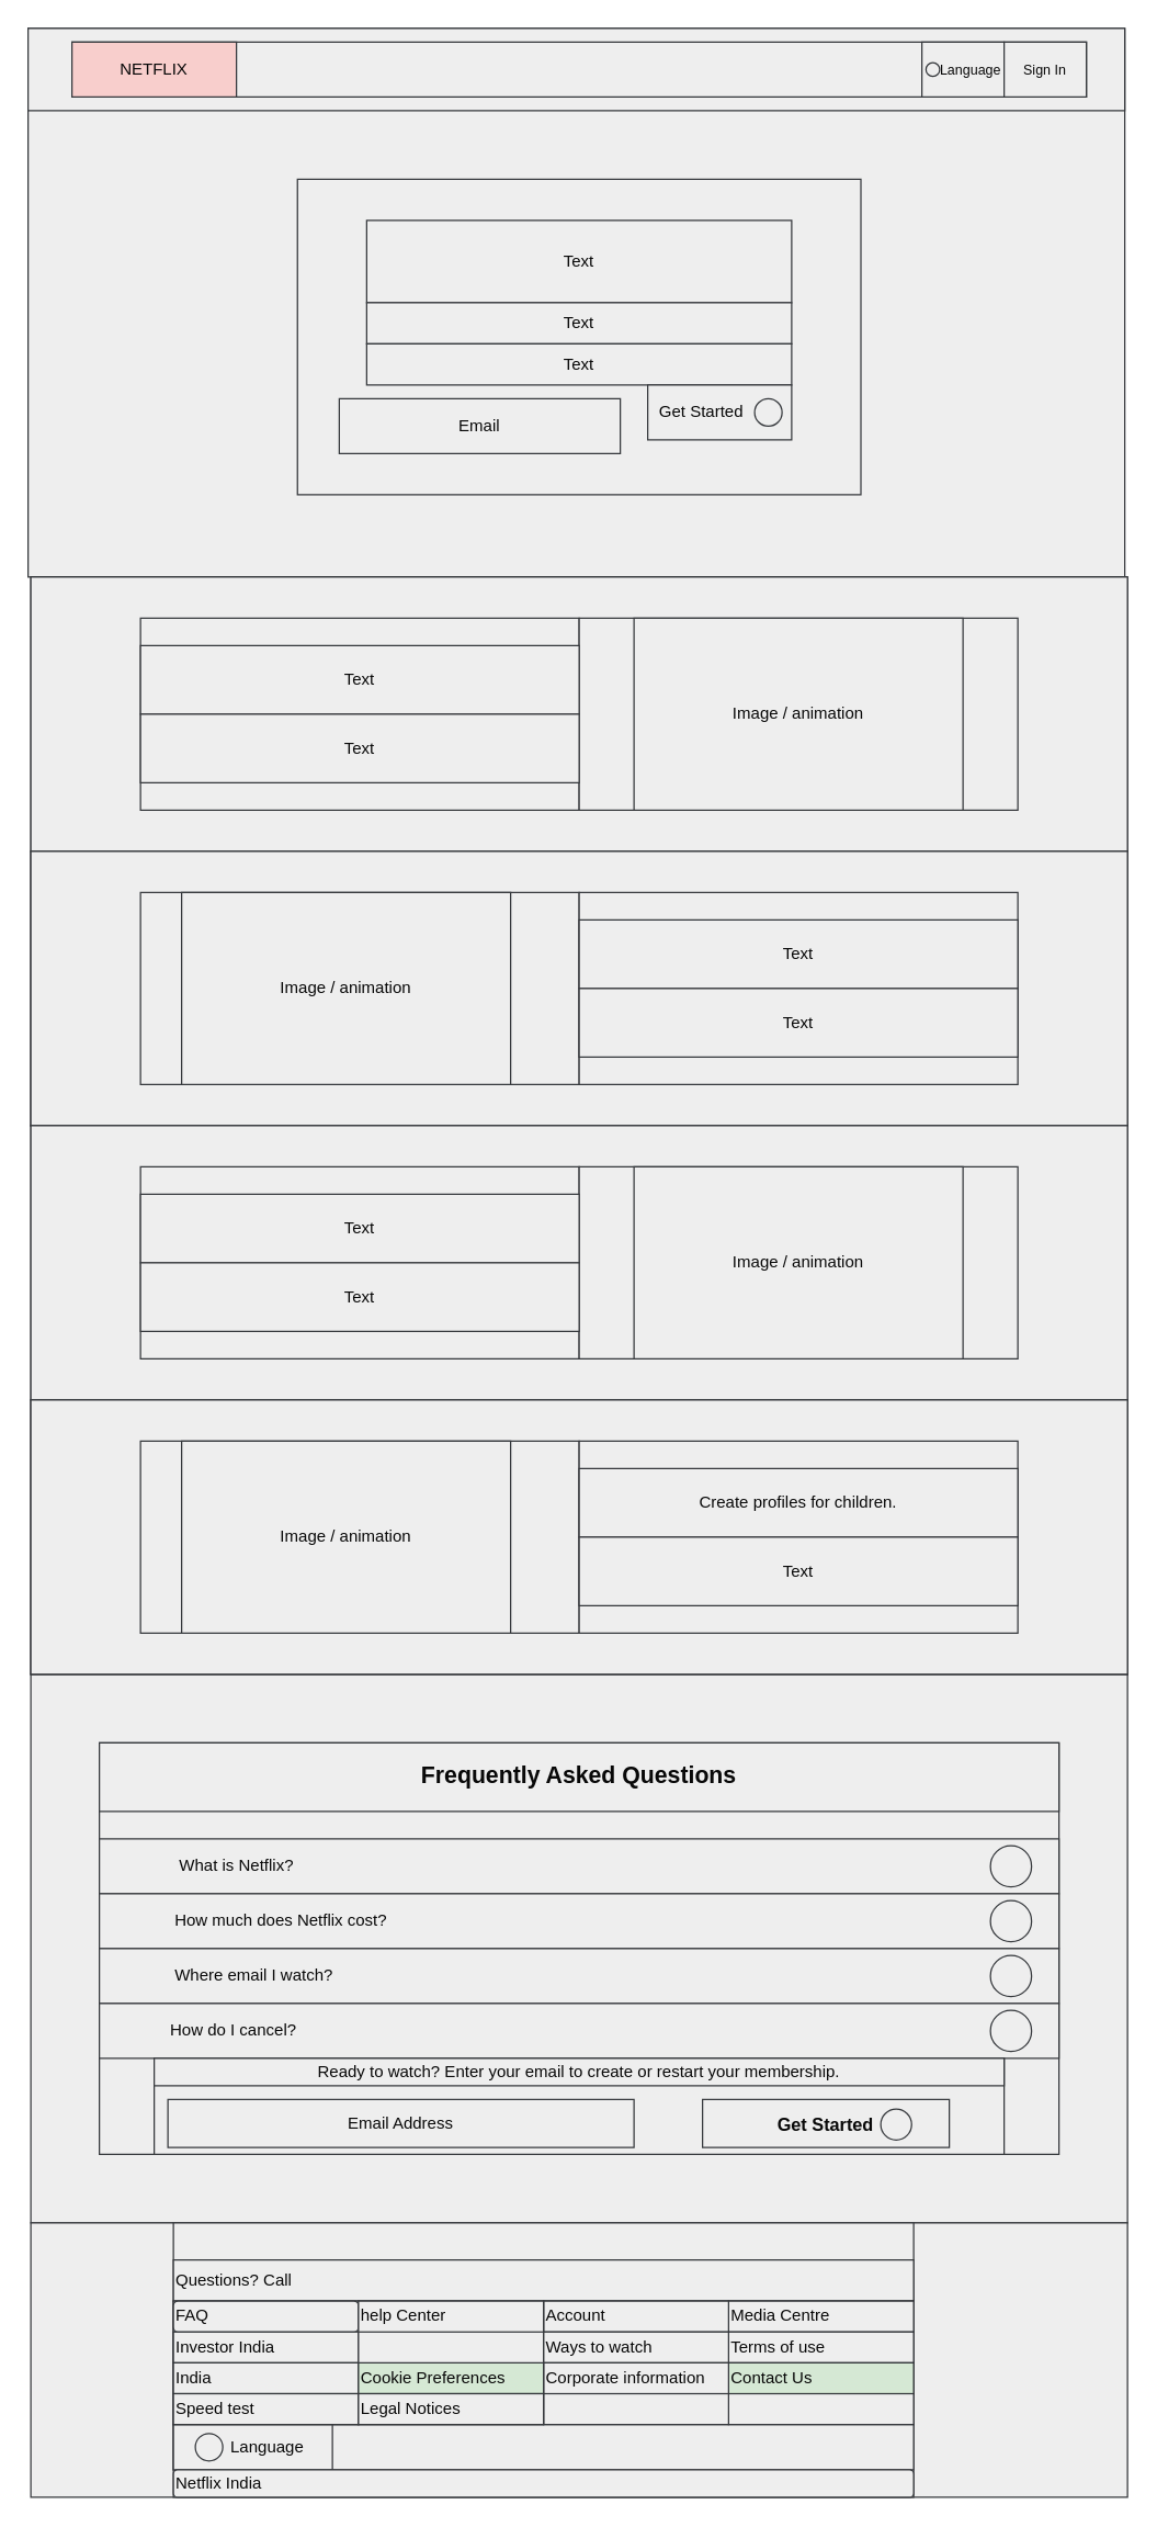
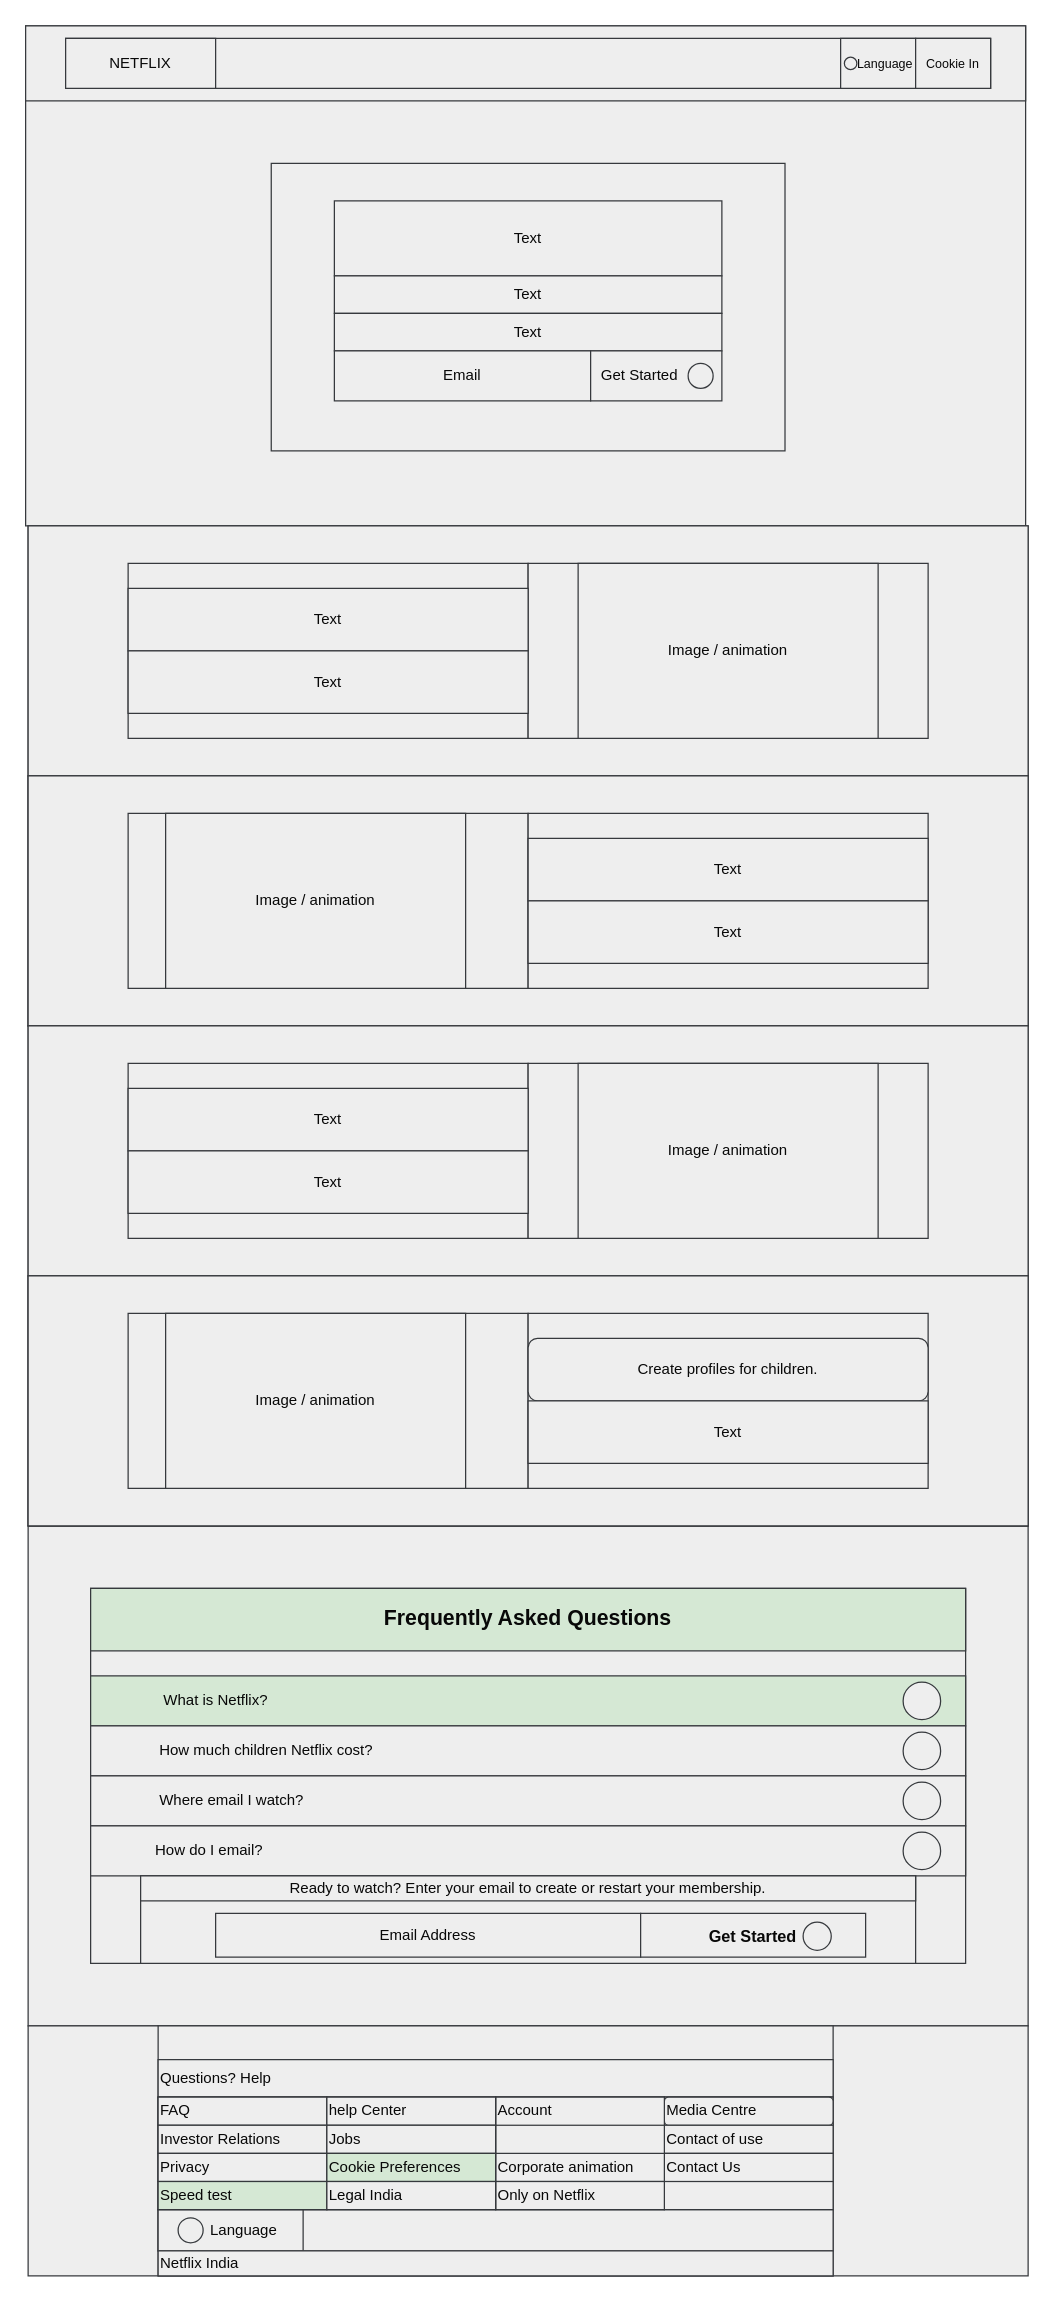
- <mxCell id="5" value="NETFLIX" style="rounded=0;whiteSpace=wrap;html=1;fillColor=#f8cecc;strokeColor=#36393d;fontColor=#080808;" parent="1" vertex="1"><mxGeometry x="52" y="30" width="120" height="40" as="geometry" /></mxCell>
+ <mxCell id="5" value="NETFLIX" style="rounded=0;whiteSpace=wrap;html=1;fillColor=#eeeeee;strokeColor=#36393d;fontColor=#080808;" parent="1" vertex="1"><mxGeometry x="52" y="30" width="120" height="40" as="geometry" /></mxCell>
- <mxCell id="7" value="Sign In" style="rounded=0;whiteSpace=wrap;html=1;fontSize=10;fillColor=#eeeeee;strokeColor=#36393d;fontColor=#080808;" parent="1" vertex="1"><mxGeometry x="732" y="30" width="60" height="40" as="geometry" /></mxCell>
+ <mxCell id="7" value="Cookie In" style="rounded=0;whiteSpace=wrap;html=1;fontSize=10;fillColor=#eeeeee;strokeColor=#36393d;fontColor=#080808;" parent="1" vertex="1"><mxGeometry x="732" y="30" width="60" height="40" as="geometry" /></mxCell>
- <mxCell id="12" value="Email" style="rounded=0;whiteSpace=wrap;html=1;fillColor=#eeeeee;strokeColor=#36393d;fontColor=#080808;" parent="1" vertex="1"><mxGeometry x="247" y="290" width="205" height="40" as="geometry" /></mxCell>
+ <mxCell id="12" value="Email" style="rounded=0;whiteSpace=wrap;html=1;fillColor=#eeeeee;strokeColor=#36393d;fontColor=#080808;" parent="1" vertex="1"><mxGeometry x="267" y="280" width="205" height="40" as="geometry" /></mxCell>
- <mxCell id="51" value="Create profiles for children." style="rounded=0;whiteSpace=wrap;html=1;fillColor=#eeeeee;strokeColor=#36393d;fontColor=#080808;" parent="47" vertex="1"><mxGeometry x="400" y="50" width="320" height="50" as="geometry" /></mxCell>
+ <mxCell id="51" value="Create profiles for children." style="whiteSpace=wrap;html=1;fillColor=#eeeeee;strokeColor=#36393d;fontColor=#080808;rounded=1;" parent="47" vertex="1"><mxGeometry x="400" y="50" width="320" height="50" as="geometry" /></mxCell>
- <mxCell id="17" value="Frequently Asked Questions" style="rounded=0;whiteSpace=wrap;html=1;fontStyle=1;fontSize=17;fillColor=#eeeeee;strokeColor=#36393d;fontColor=#080808;" parent="1" vertex="1"><mxGeometry x="72" y="1270" width="700" height="50" as="geometry" /></mxCell>
+ <mxCell id="17" value="Frequently Asked Questions" style="rounded=0;whiteSpace=wrap;html=1;fontStyle=1;fontSize=17;fillColor=#d5e8d4;strokeColor=#36393d;fontColor=#080808;" parent="1" vertex="1"><mxGeometry x="72" y="1270" width="700" height="50" as="geometry" /></mxCell>
- <mxCell id="18" value="&amp;nbsp; &amp;nbsp; &amp;nbsp; &amp;nbsp; &amp;nbsp; &amp;nbsp; &amp;nbsp; &amp;nbsp; &amp;nbsp;What is Netflix?" style="rounded=0;whiteSpace=wrap;html=1;align=left;fillColor=#eeeeee;strokeColor=#36393d;fontColor=#080808;" parent="1" vertex="1"><mxGeometry x="72" y="1340" width="700" height="40" as="geometry" /></mxCell>
+ <mxCell id="18" value="&amp;nbsp; &amp;nbsp; &amp;nbsp; &amp;nbsp; &amp;nbsp; &amp;nbsp; &amp;nbsp; &amp;nbsp; &amp;nbsp;What is Netflix?" style="rounded=0;whiteSpace=wrap;html=1;align=left;fillColor=#d5e8d4;strokeColor=#36393d;fontColor=#080808;" parent="1" vertex="1"><mxGeometry x="72" y="1340" width="700" height="40" as="geometry" /></mxCell>
- <mxCell id="19" value="&amp;nbsp; &amp;nbsp; &amp;nbsp; &amp;nbsp; &amp;nbsp; &amp;nbsp; &amp;nbsp; &amp;nbsp; How much does Netflix cost?" style="rounded=0;whiteSpace=wrap;html=1;align=left;fillColor=#eeeeee;strokeColor=#36393d;fontColor=#080808;" parent="1" vertex="1"><mxGeometry x="72" y="1380" width="700" height="40" as="geometry" /></mxCell>
+ <mxCell id="19" value="&amp;nbsp; &amp;nbsp; &amp;nbsp; &amp;nbsp; &amp;nbsp; &amp;nbsp; &amp;nbsp; &amp;nbsp; How much children Netflix cost?" style="rounded=0;whiteSpace=wrap;html=1;align=left;fillColor=#eeeeee;strokeColor=#36393d;fontColor=#080808;" parent="1" vertex="1"><mxGeometry x="72" y="1380" width="700" height="40" as="geometry" /></mxCell>
- <mxCell id="21" value="&amp;nbsp; &amp;nbsp; &amp;nbsp; &amp;nbsp; &amp;nbsp; &amp;nbsp; &amp;nbsp; &amp;nbsp;How do I cancel?&amp;nbsp;" style="rounded=0;whiteSpace=wrap;html=1;align=left;fillColor=#eeeeee;strokeColor=#36393d;fontColor=#080808;" parent="1" vertex="1"><mxGeometry x="72" y="1460" width="700" height="40" as="geometry" /></mxCell>
+ <mxCell id="21" value="&amp;nbsp; &amp;nbsp; &amp;nbsp; &amp;nbsp; &amp;nbsp; &amp;nbsp; &amp;nbsp; &amp;nbsp;How do I email?&amp;nbsp;" style="rounded=0;whiteSpace=wrap;html=1;align=left;fillColor=#eeeeee;strokeColor=#36393d;fontColor=#080808;" parent="1" vertex="1"><mxGeometry x="72" y="1460" width="700" height="40" as="geometry" /></mxCell>
- <mxCell id="24" value="Email Address" style="rounded=0;whiteSpace=wrap;html=1;fillColor=#eeeeee;strokeColor=#36393d;fontColor=#080808;" parent="1" vertex="1"><mxGeometry x="122" y="1530" width="340" height="35" as="geometry" /></mxCell>
+ <mxCell id="24" value="Email Address" style="rounded=0;whiteSpace=wrap;html=1;fillColor=#eeeeee;strokeColor=#36393d;fontColor=#080808;" parent="1" vertex="1"><mxGeometry x="172" y="1530" width="340" height="35" as="geometry" /></mxCell>
- <mxCell id="55" value="Questions? Call" style="rounded=0;whiteSpace=wrap;html=1;align=left;fillColor=#eeeeee;strokeColor=#36393d;fontColor=#080808;" parent="1" vertex="1"><mxGeometry x="126" y="1647" width="540" height="30" as="geometry" /></mxCell>
+ <mxCell id="55" value="Questions? Help" style="rounded=0;whiteSpace=wrap;html=1;align=left;fillColor=#eeeeee;strokeColor=#36393d;fontColor=#080808;" parent="1" vertex="1"><mxGeometry x="126" y="1647" width="540" height="30" as="geometry" /></mxCell>
- <mxCell id="61" value="FAQ" style="whiteSpace=wrap;html=1;align=left;fillColor=#eeeeee;strokeColor=#36393d;fontColor=#080808;rounded=1;" parent="60" vertex="1"><mxGeometry width="135" height="22.5" as="geometry" /></mxCell>
+ <mxCell id="61" value="FAQ" style="rounded=0;whiteSpace=wrap;html=1;align=left;fillColor=#eeeeee;strokeColor=#36393d;fontColor=#080808;" parent="60" vertex="1"><mxGeometry width="135" height="22.5" as="geometry" /></mxCell>
- <mxCell id="66" value="Media Centre" style="rounded=0;whiteSpace=wrap;html=1;align=left;fillColor=#eeeeee;strokeColor=#36393d;fontColor=#080808;" parent="65" vertex="1"><mxGeometry width="135" height="22.5" as="geometry" /></mxCell>
+ <mxCell id="66" value="Media Centre" style="whiteSpace=wrap;html=1;align=left;fillColor=#eeeeee;strokeColor=#36393d;fontColor=#080808;rounded=1;" parent="65" vertex="1"><mxGeometry width="135" height="22.5" as="geometry" /></mxCell>
- <mxCell id="62" value="Investor India" style="rounded=0;whiteSpace=wrap;html=1;align=left;fillColor=#eeeeee;strokeColor=#36393d;fontColor=#080808;" parent="60" vertex="1"><mxGeometry y="22.5" width="135" height="22.5" as="geometry" /></mxCell>
+ <mxCell id="62" value="Investor Relations" style="rounded=0;whiteSpace=wrap;html=1;align=left;fillColor=#eeeeee;strokeColor=#36393d;fontColor=#080808;" parent="60" vertex="1"><mxGeometry y="22.5" width="135" height="22.5" as="geometry" /></mxCell>
+ <mxCell id="76" value="Jobs" style="rounded=0;whiteSpace=wrap;html=1;align=left;fillColor=#eeeeee;strokeColor=#36393d;fontColor=#080808;" parent="74" vertex="1"><mxGeometry y="22.5" width="135" height="22.5" as="geometry" /></mxCell>
- <mxCell id="71" value="Ways to watch" style="rounded=0;whiteSpace=wrap;html=1;align=left;fillColor=#eeeeee;strokeColor=#36393d;fontColor=#080808;" parent="69" vertex="1"><mxGeometry y="22.5" width="135" height="22.5" as="geometry" /></mxCell>
- <mxCell id="67" value="Terms of use" style="rounded=0;whiteSpace=wrap;html=1;align=left;fillColor=#eeeeee;strokeColor=#36393d;fontColor=#080808;" parent="65" vertex="1"><mxGeometry y="22.5" width="135" height="22.5" as="geometry" /></mxCell>
+ <mxCell id="67" value="Contact of use" style="rounded=0;whiteSpace=wrap;html=1;align=left;fillColor=#eeeeee;strokeColor=#36393d;fontColor=#080808;" parent="65" vertex="1"><mxGeometry y="22.5" width="135" height="22.5" as="geometry" /></mxCell>
- <mxCell id="63" value="India" style="rounded=0;whiteSpace=wrap;html=1;align=left;fillColor=#eeeeee;strokeColor=#36393d;fontColor=#080808;" parent="60" vertex="1"><mxGeometry y="45" width="135" height="22.5" as="geometry" /></mxCell>
+ <mxCell id="63" value="Privacy" style="rounded=0;whiteSpace=wrap;html=1;align=left;fillColor=#eeeeee;strokeColor=#36393d;fontColor=#080808;" parent="60" vertex="1"><mxGeometry y="45" width="135" height="22.5" as="geometry" /></mxCell>
- <mxCell id="72" value="Corporate information" style="rounded=0;whiteSpace=wrap;html=1;align=left;fillColor=#eeeeee;strokeColor=#36393d;fontColor=#080808;" parent="69" vertex="1"><mxGeometry y="45" width="135" height="22.5" as="geometry" /></mxCell>
+ <mxCell id="72" value="Corporate animation" style="rounded=0;whiteSpace=wrap;html=1;align=left;fillColor=#eeeeee;strokeColor=#36393d;fontColor=#080808;" parent="69" vertex="1"><mxGeometry y="45" width="135" height="22.5" as="geometry" /></mxCell>
- <mxCell id="68" value="Contact Us" style="rounded=0;whiteSpace=wrap;html=1;align=left;fillColor=#d5e8d4;strokeColor=#36393d;fontColor=#080808;" parent="65" vertex="1"><mxGeometry y="45" width="135" height="22.5" as="geometry" /></mxCell>
+ <mxCell id="68" value="Contact Us" style="rounded=0;whiteSpace=wrap;html=1;align=left;fillColor=#eeeeee;strokeColor=#36393d;fontColor=#080808;" parent="65" vertex="1"><mxGeometry y="45" width="135" height="22.5" as="geometry" /></mxCell>
- <mxCell id="64" value="Speed test" style="rounded=0;whiteSpace=wrap;html=1;align=left;fillColor=#eeeeee;strokeColor=#36393d;fontColor=#080808;" parent="60" vertex="1"><mxGeometry y="67.5" width="135" height="22.5" as="geometry" /></mxCell>
+ <mxCell id="64" value="Speed test" style="rounded=0;whiteSpace=wrap;html=1;align=left;fillColor=#d5e8d4;strokeColor=#36393d;fontColor=#080808;" parent="60" vertex="1"><mxGeometry y="67.5" width="135" height="22.5" as="geometry" /></mxCell>
+ <mxCell id="73" value="Only on Netflix" style="rounded=0;whiteSpace=wrap;html=1;align=left;fillColor=#eeeeee;strokeColor=#36393d;fontColor=#080808;" parent="69" vertex="1"><mxGeometry y="67.5" width="135" height="22.5" as="geometry" /></mxCell>
- <mxCell id="78" value="Legal Notices" style="rounded=0;whiteSpace=wrap;html=1;align=left;fillColor=#eeeeee;strokeColor=#36393d;fontColor=#080808;" parent="74" vertex="1"><mxGeometry y="67.5" width="135" height="22.5" as="geometry" /></mxCell>
+ <mxCell id="78" value="Legal India" style="rounded=0;whiteSpace=wrap;html=1;align=left;fillColor=#eeeeee;strokeColor=#36393d;fontColor=#080808;" parent="74" vertex="1"><mxGeometry y="67.5" width="135" height="22.5" as="geometry" /></mxCell>
- <mxCell id="59" value="Netflix India" style="whiteSpace=wrap;html=1;align=left;fillColor=#eeeeee;strokeColor=#36393d;fontColor=#080808;rounded=1;" parent="1" vertex="1"><mxGeometry x="126" y="1800" width="540" height="20" as="geometry" /></mxCell>
+ <mxCell id="59" value="Netflix India" style="rounded=0;whiteSpace=wrap;html=1;align=left;fillColor=#eeeeee;strokeColor=#36393d;fontColor=#080808;" parent="1" vertex="1"><mxGeometry x="126" y="1800" width="540" height="20" as="geometry" /></mxCell>
